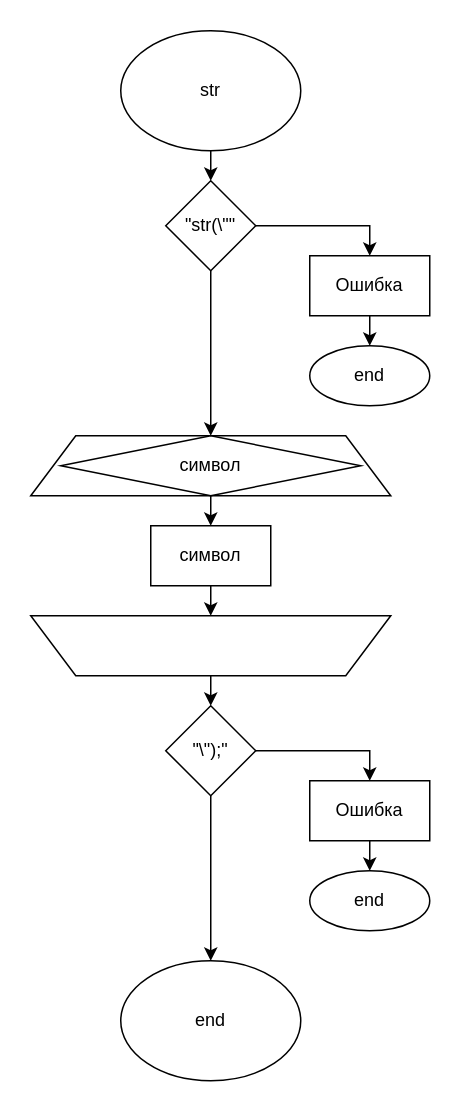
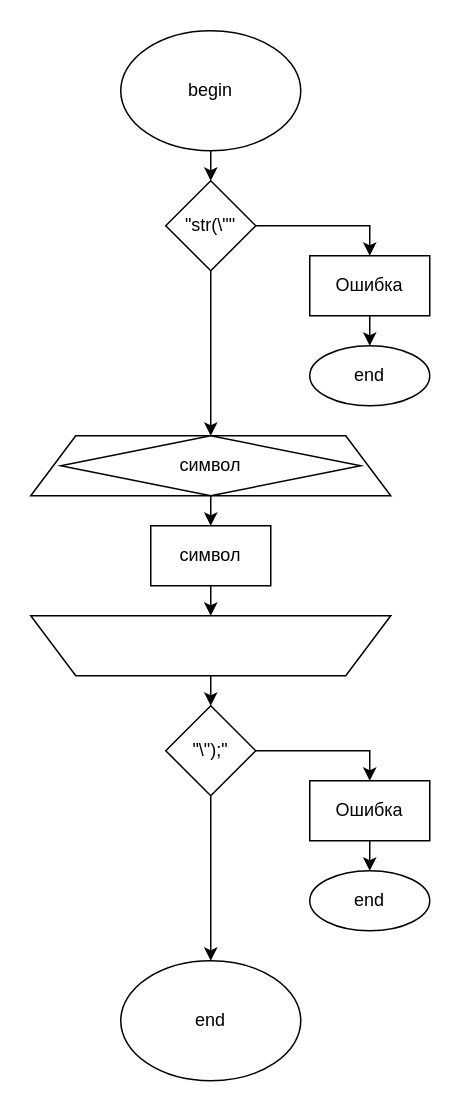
- <mxCell id="3" value="str" style="ellipse;whiteSpace=wrap;html=1;" vertex="1" parent="1"><mxGeometry x="80" y="20" width="120" height="80" as="geometry" /></mxCell>
+ <mxCell id="3" value="begin" style="ellipse;whiteSpace=wrap;html=1;" vertex="1" parent="1"><mxGeometry x="80" y="20" width="120" height="80" as="geometry" /></mxCell>
